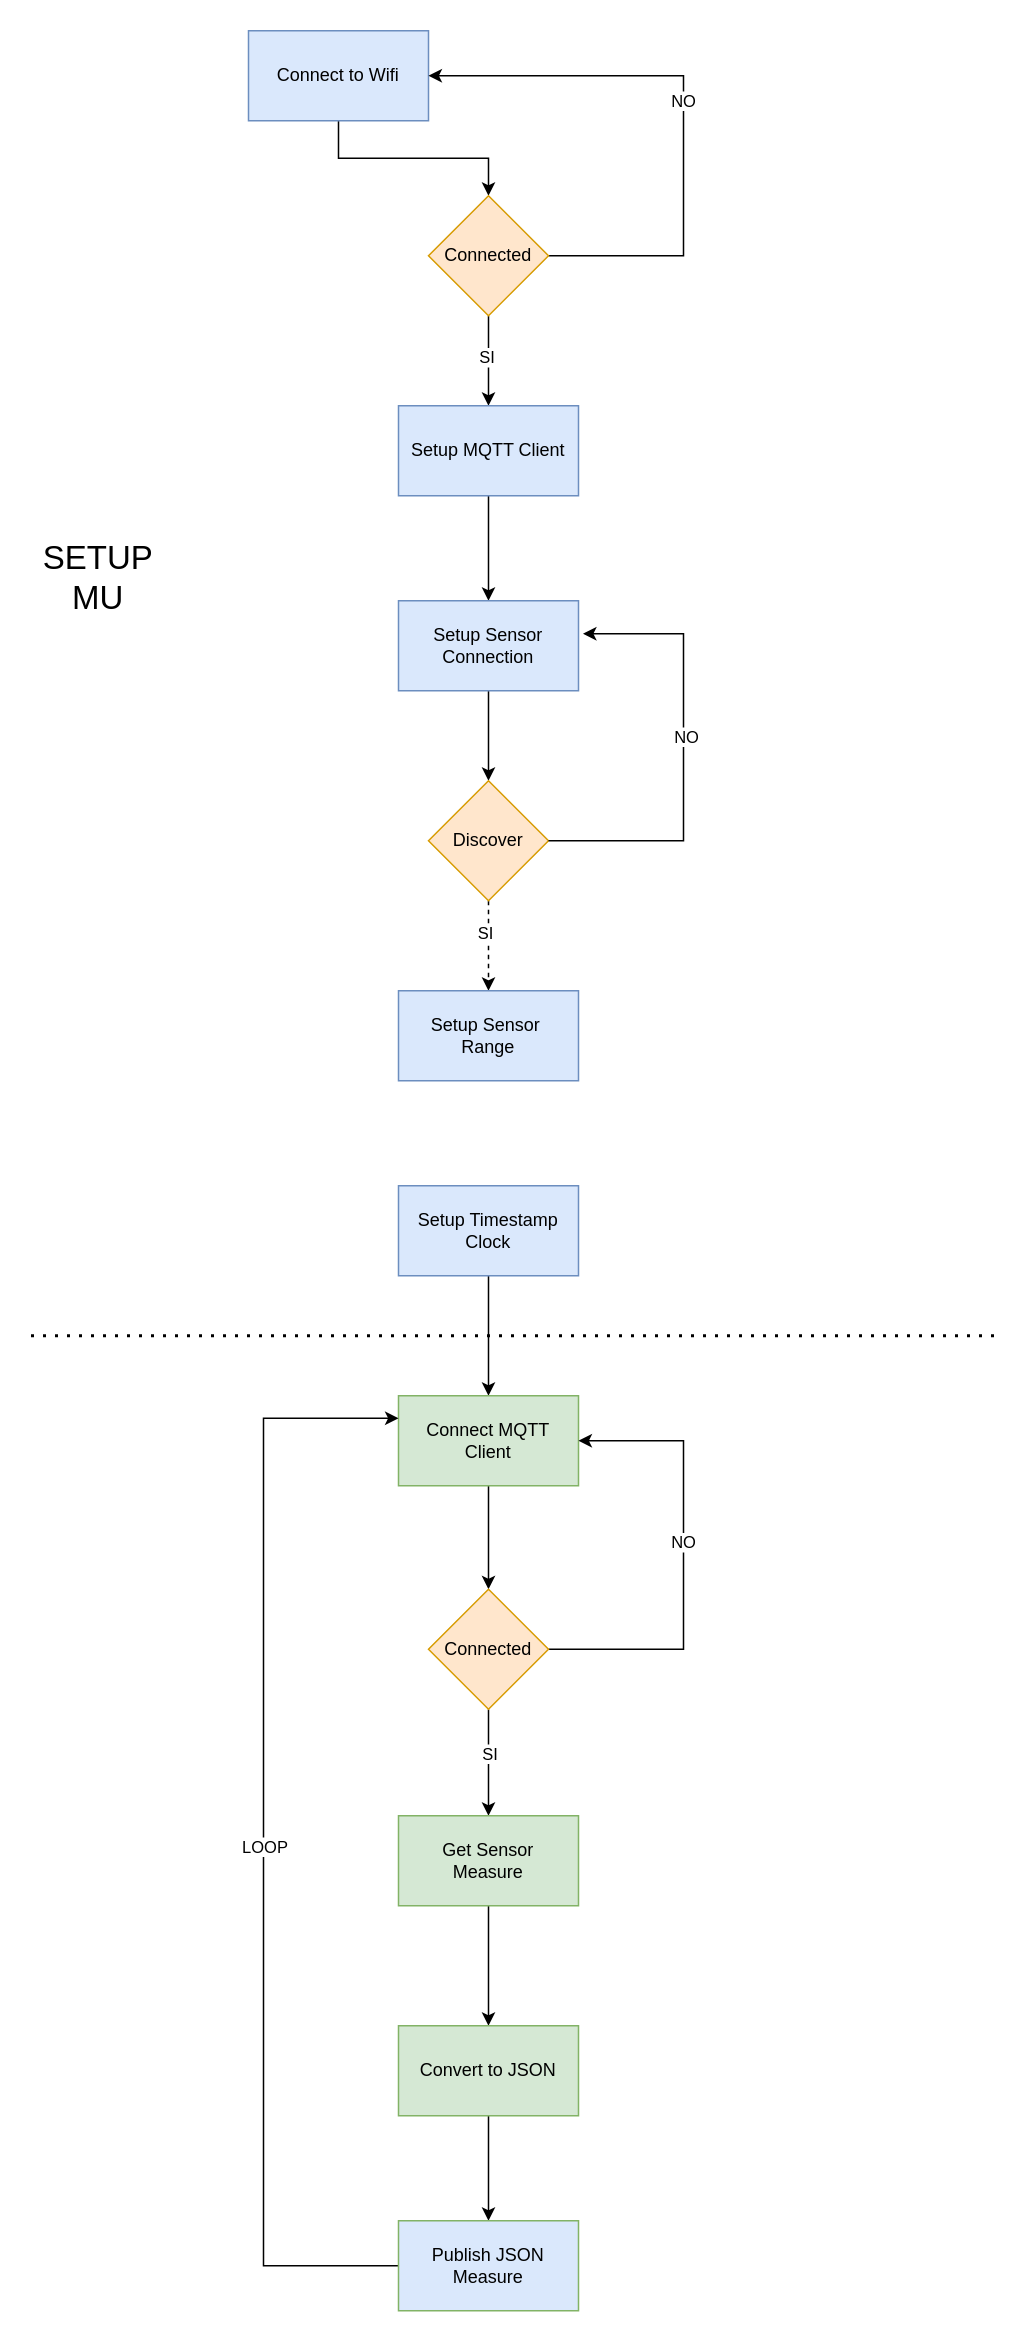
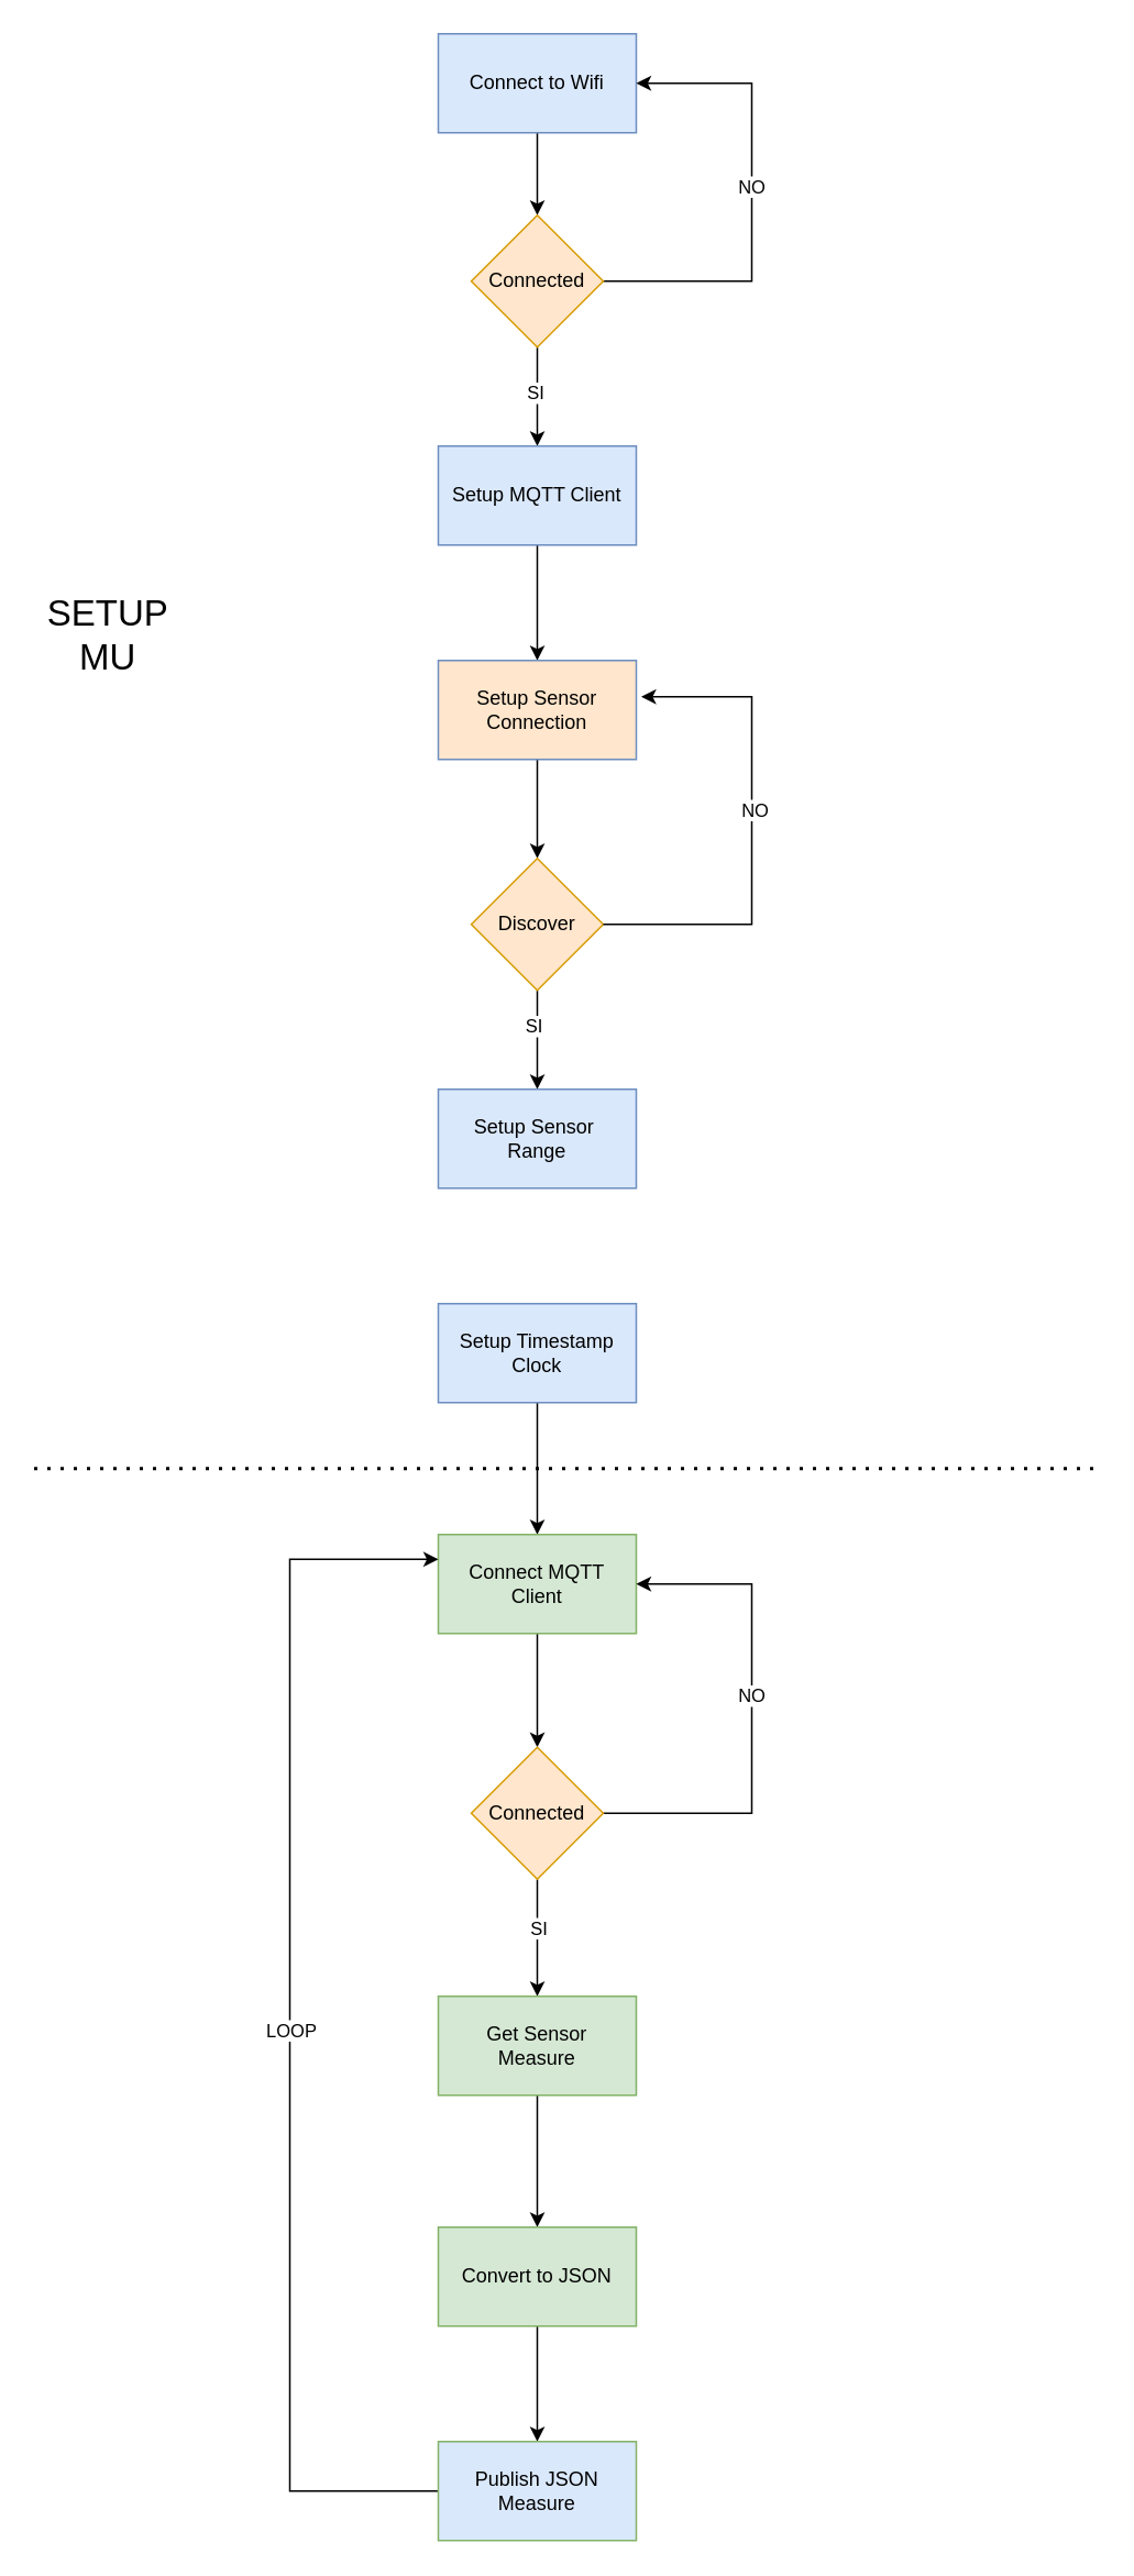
- <mxCell id="3" value="Connect to Wifi" style="rounded=0;whiteSpace=wrap;html=1;fillColor=#dae8fc;strokeColor=#6c8ebf;" vertex="1" parent="1"><mxGeometry x="165" y="20" width="120" height="60" as="geometry" /></mxCell>
+ <mxCell id="3" value="Connect to Wifi" style="rounded=0;whiteSpace=wrap;html=1;fillColor=#dae8fc;strokeColor=#6c8ebf;" vertex="1" parent="1"><mxGeometry x="265" y="20" width="120" height="60" as="geometry" /></mxCell>
- <mxCell id="12" value="Setup Sensor Connection" style="rounded=0;whiteSpace=wrap;html=1;fillColor=#dae8fc;strokeColor=#6c8ebf;" vertex="1" parent="1"><mxGeometry x="265" y="400" width="120" height="60" as="geometry" /></mxCell>
+ <mxCell id="12" value="Setup Sensor Connection" style="rounded=0;whiteSpace=wrap;html=1;fillColor=#ffe6cc;strokeColor=#6c8ebf;" vertex="1" parent="1"><mxGeometry x="265" y="400" width="120" height="60" as="geometry" /></mxCell>
- <mxCell id="13" style="edgeStyle=orthogonalEdgeStyle;rounded=0;orthogonalLoop=1;jettySize=auto;html=1;entryX=0.5;entryY=0;entryDx=0;entryDy=0;dashed=1;" edge="1" parent="1" source="15" target="18"><mxGeometry relative="1" as="geometry" /></mxCell>
+ <mxCell id="13" style="edgeStyle=orthogonalEdgeStyle;rounded=0;orthogonalLoop=1;jettySize=auto;html=1;entryX=0.5;entryY=0;entryDx=0;entryDy=0;" edge="1" parent="1" source="15" target="18"><mxGeometry relative="1" as="geometry" /></mxCell>
